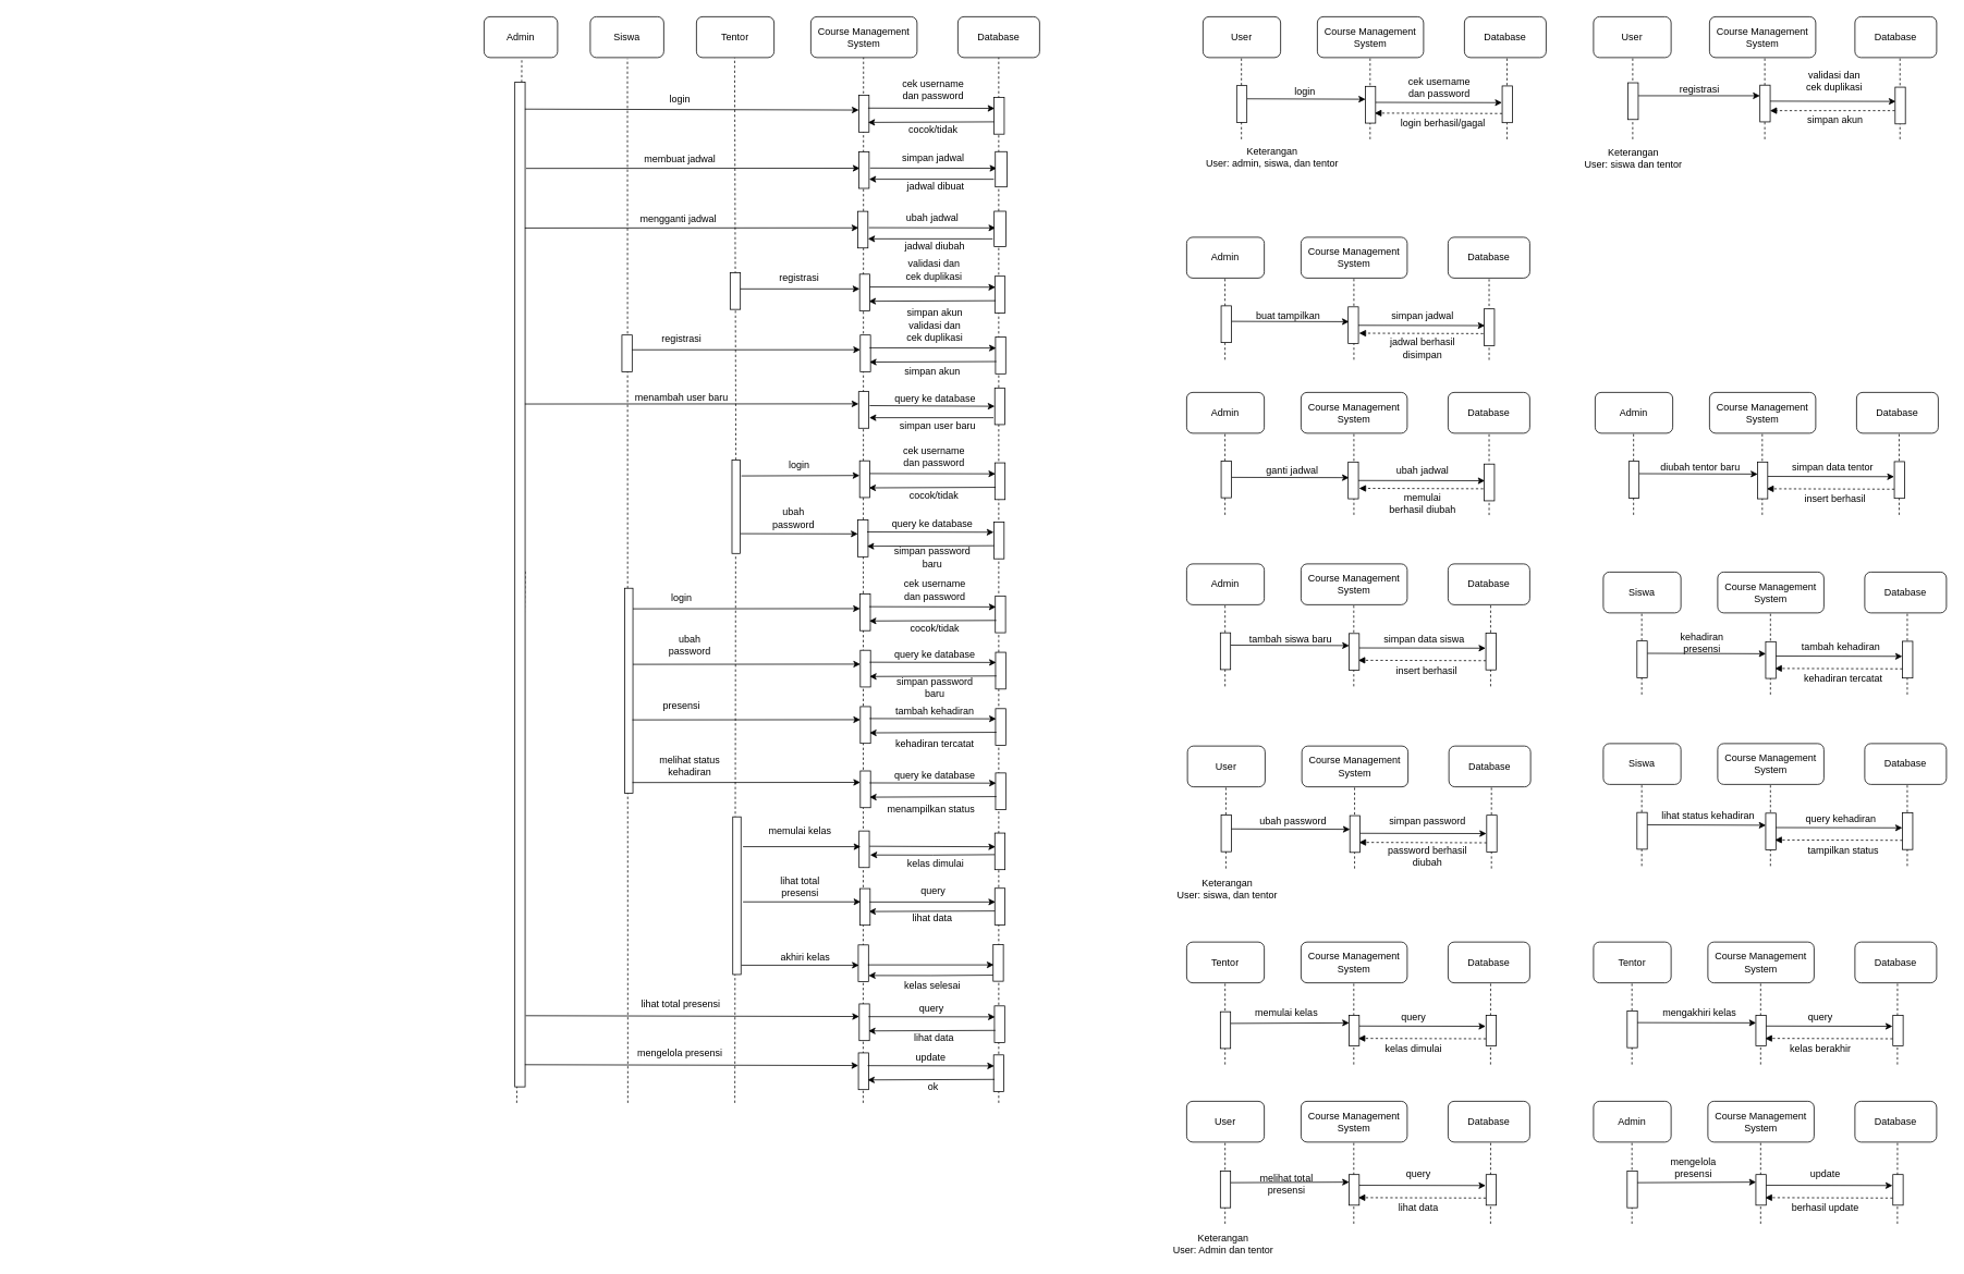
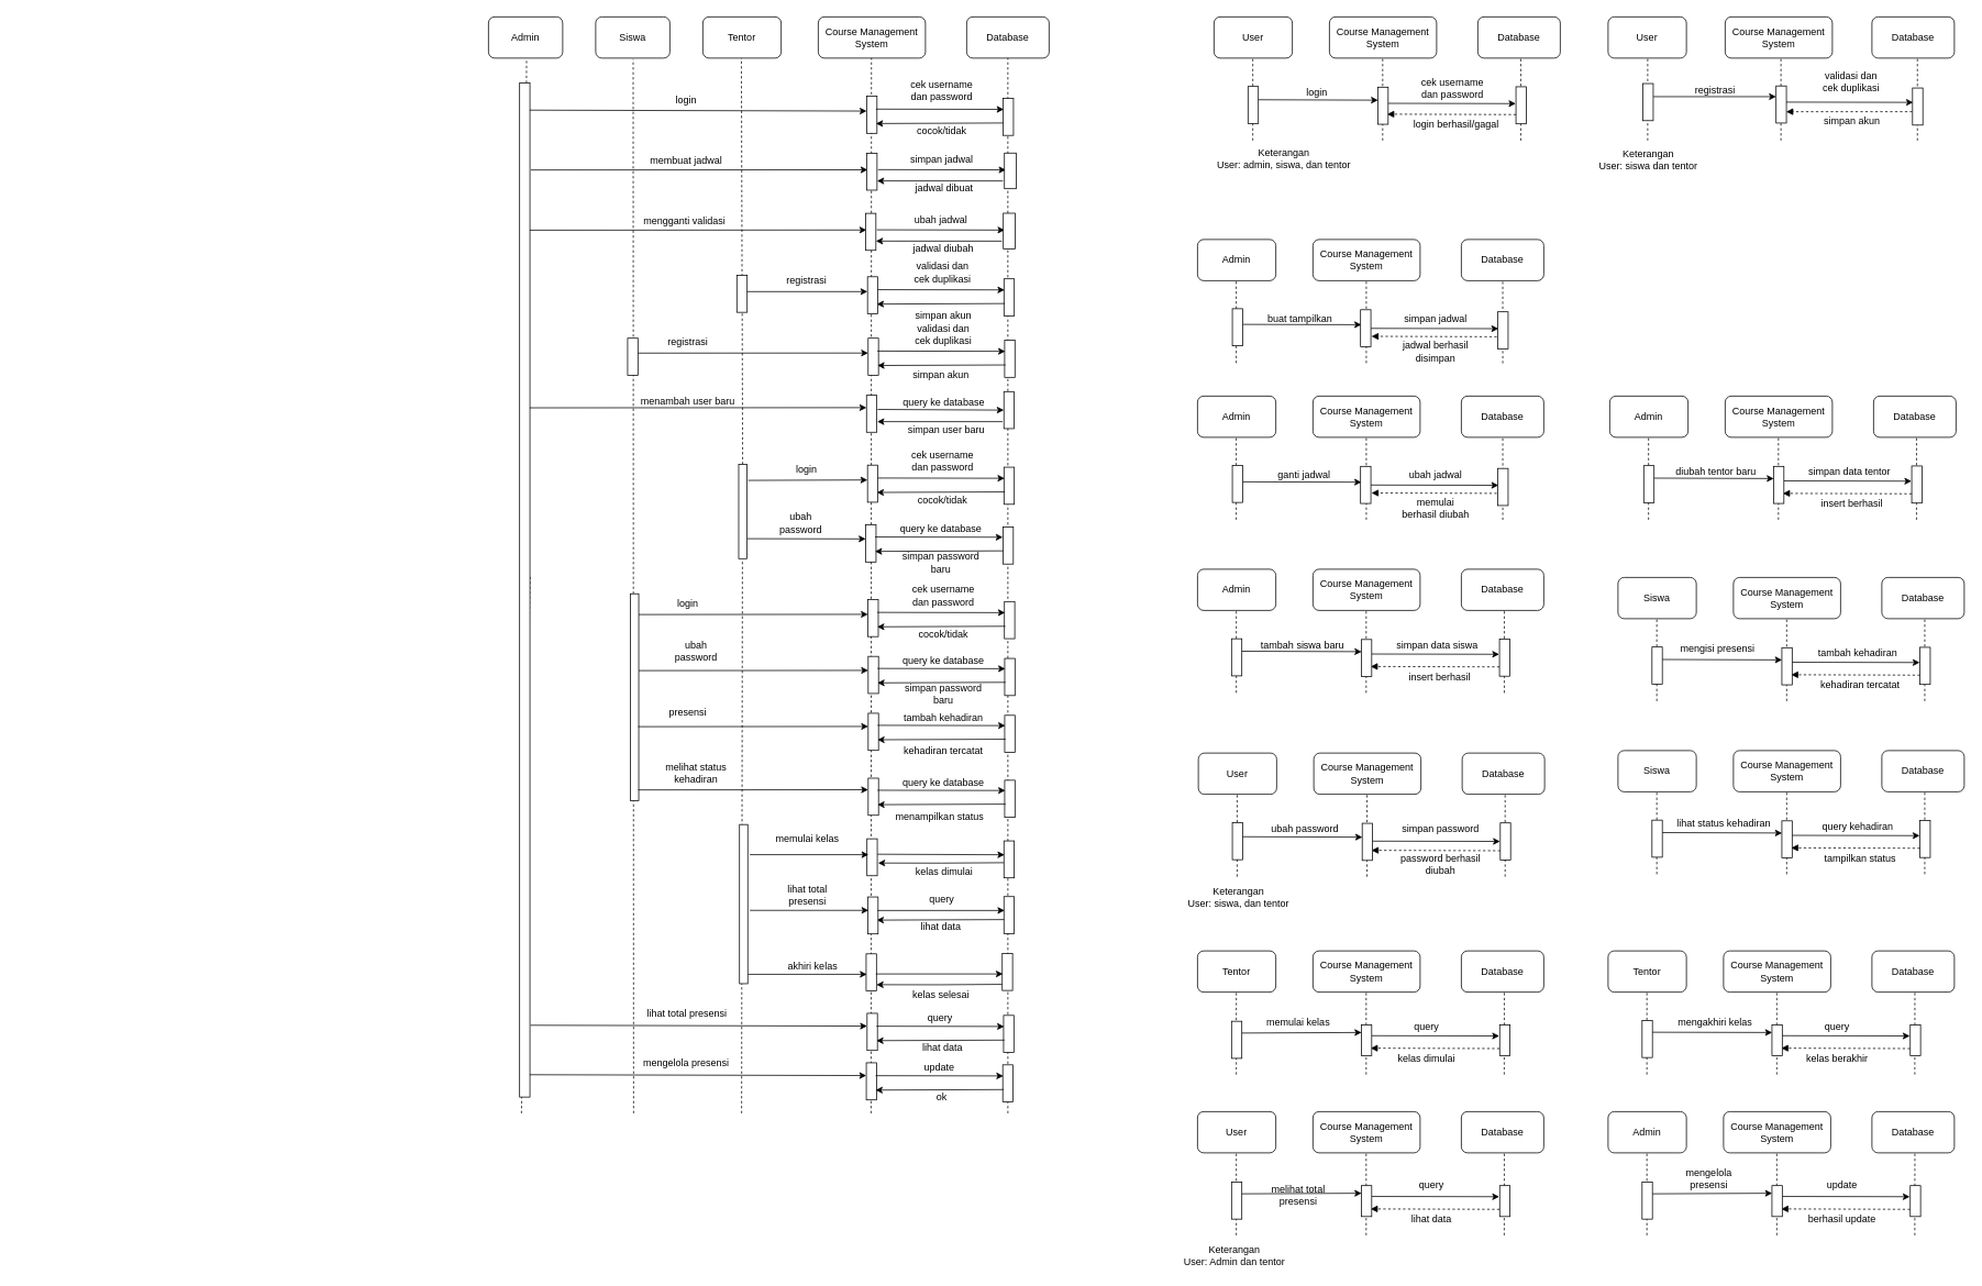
- <mxCell id="35" value="mengganti jadwal" style="text;html=1;align=center;verticalAlign=middle;whiteSpace=wrap;rounded=0;" vertex="1" parent="33"><mxGeometry x="128.23" y="2.5" width="120" height="37.5" as="geometry" /></mxCell>
+ <mxCell id="35" value="mengganti validasi" style="text;html=1;align=center;verticalAlign=middle;whiteSpace=wrap;rounded=0;" vertex="1" parent="33"><mxGeometry x="128.23" y="2.5" width="120" height="37.5" as="geometry" /></mxCell>
- <mxCell id="315" value="kehadiran presensi" style="text;html=1;align=center;verticalAlign=middle;whiteSpace=wrap;rounded=0;" vertex="1" parent="308"><mxGeometry x="70" y="68.01" width="102" height="37.5" as="geometry" /></mxCell>
+ <mxCell id="315" value="mengisi presensi" style="text;html=1;align=center;verticalAlign=middle;whiteSpace=wrap;rounded=0;" vertex="1" parent="308"><mxGeometry x="70" y="68.01" width="102" height="37.5" as="geometry" /></mxCell>
